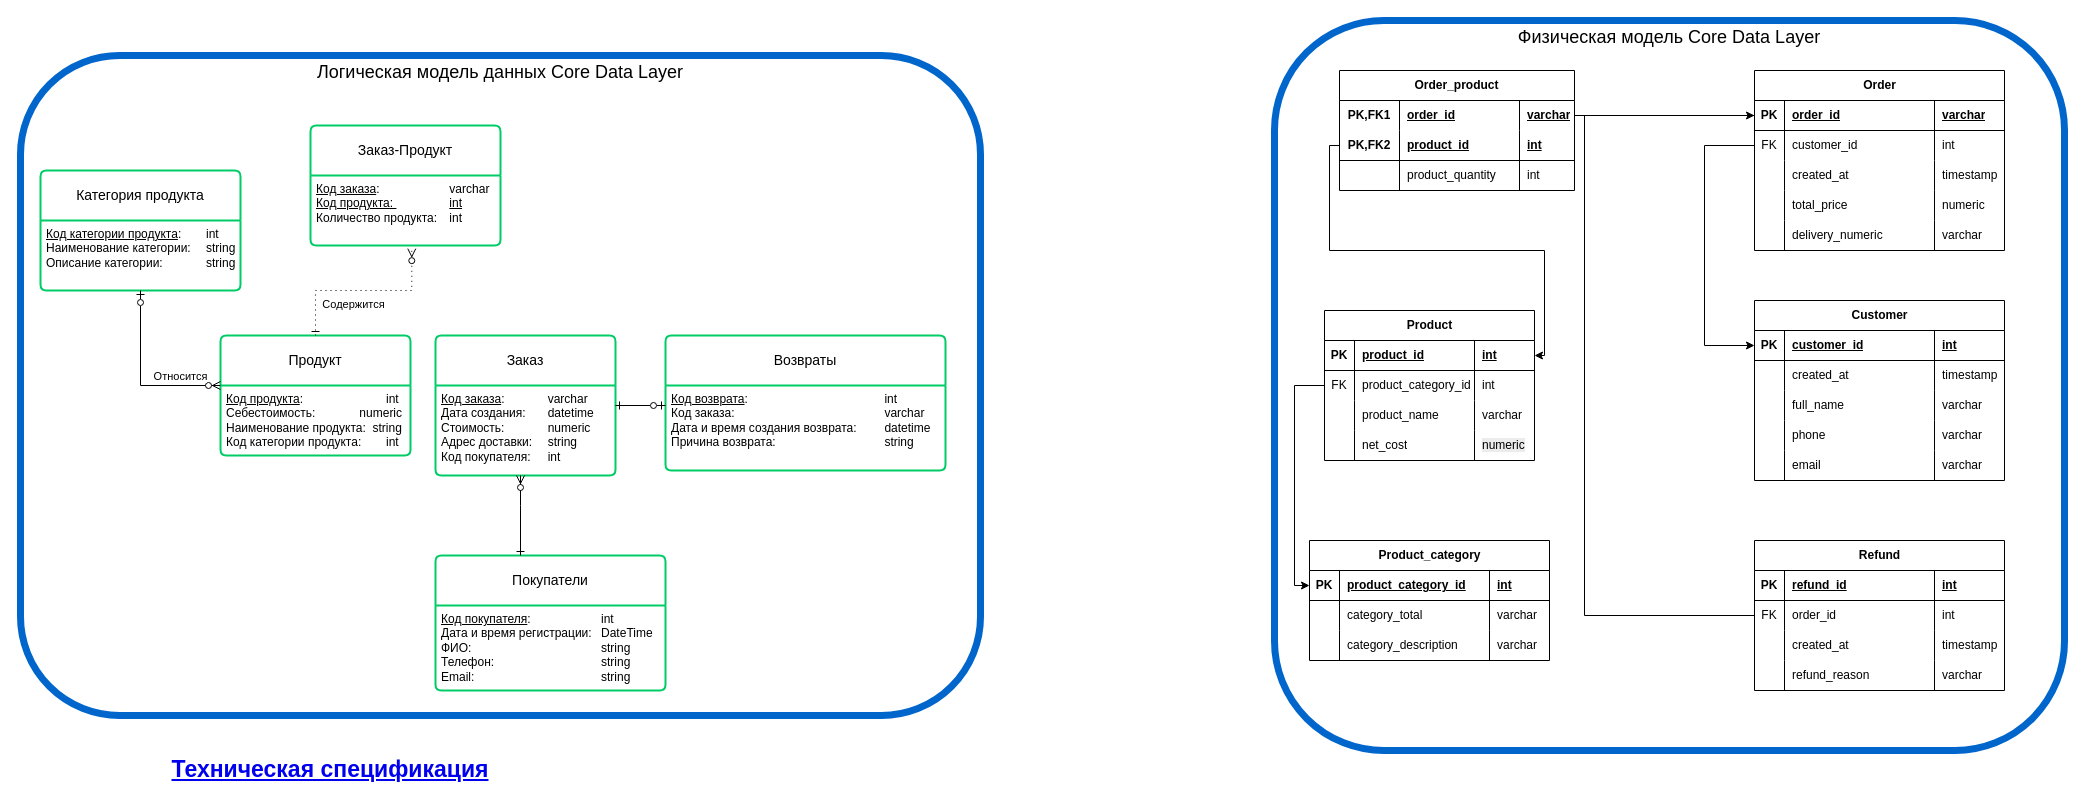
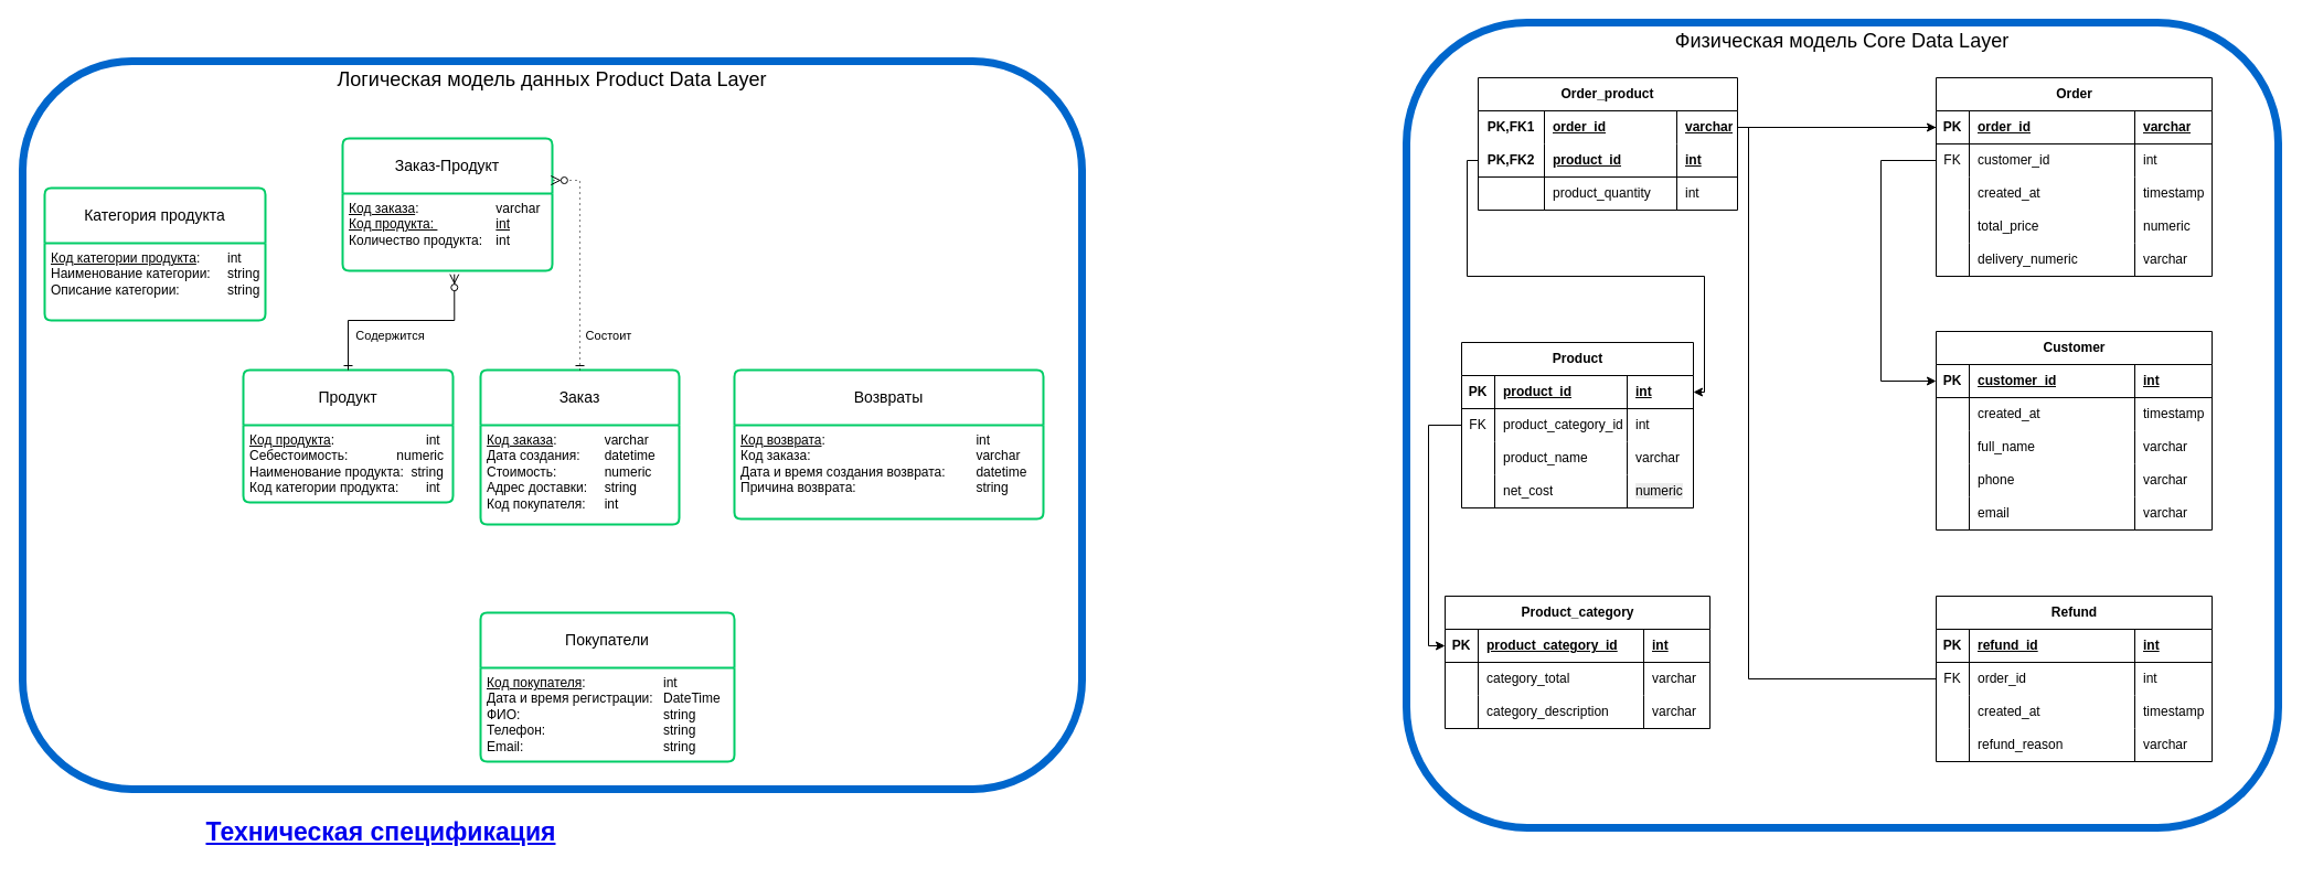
- <mxCell id="112" value="Логическая модель данных Core Data Layer" style="rounded=1;whiteSpace=wrap;html=1;glass=0;fillColor=none;verticalAlign=top;fontSize=18;strokeColor=#0066CC;strokeWidth=7;" parent="111" vertex="1"><mxGeometry width="960" height="660" as="geometry" /></mxCell>
+ <mxCell id="112" value="Логическая модель данных Product Data Layer" style="rounded=1;whiteSpace=wrap;html=1;glass=0;fillColor=none;verticalAlign=top;fontSize=18;strokeColor=#0066CC;strokeWidth=7;" parent="111" vertex="1"><mxGeometry width="960" height="660" as="geometry" /></mxCell>
+ <mxCell id="117" value="" style="edgeStyle=orthogonalEdgeStyle;fontSize=12;html=1;endArrow=ERzeroToMany;startArrow=ERone;rounded=0;dashed=1;dashPattern=1 4;startFill=0;entryX=0.994;entryY=0.317;entryDx=0;entryDy=0;entryPerimeter=0;" parent="111" source="115" target="113" edge="1"><mxGeometry width="100" height="100" relative="1" as="geometry"><mxPoint x="940" y="280" as="sourcePoint" /><mxPoint x="660" y="93.96" as="targetPoint" /><Array as="points"><mxPoint x="505" y="108" /></Array></mxGeometry></mxCell>
+ <mxCell id="118" value="Состоит" style="edgeLabel;html=1;align=center;verticalAlign=middle;resizable=0;points=[];rotation=0;" parent="117" vertex="1" connectable="0"><mxGeometry x="-0.13" y="-2" relative="1" as="geometry"><mxPoint x="23" y="54" as="offset" /></mxGeometry></mxCell>
- <mxCell id="121" value="" style="edgeStyle=orthogonalEdgeStyle;fontSize=12;html=1;endArrow=ERzeroToMany;endFill=1;rounded=0;startArrow=ERone;startFill=0;dashed=1;dashPattern=1 4;entryX=0.533;entryY=1.045;entryDx=0;entryDy=0;entryPerimeter=0;" parent="111" source="119" target="114" edge="1"><mxGeometry width="100" height="100" relative="1" as="geometry"><mxPoint x="240" y="240" as="sourcePoint" /><mxPoint x="333.53" y="87.12" as="targetPoint" /></mxGeometry></mxCell>
+ <mxCell id="121" value="" style="edgeStyle=orthogonalEdgeStyle;fontSize=12;html=1;endArrow=ERzeroToMany;endFill=1;rounded=0;startArrow=ERone;startFill=0;dashed=0;dashPattern=1 4;entryX=0.533;entryY=1.045;entryDx=0;entryDy=0;entryPerimeter=0;" parent="111" source="119" target="114" edge="1"><mxGeometry width="100" height="100" relative="1" as="geometry"><mxPoint x="240" y="240" as="sourcePoint" /><mxPoint x="333.53" y="87.12" as="targetPoint" /></mxGeometry></mxCell>
- <mxCell id="125" value="" style="edgeStyle=orthogonalEdgeStyle;fontSize=12;html=1;endArrow=ERzeroToMany;endFill=1;rounded=0;startArrow=ERzeroToOne;startFill=0;" parent="111" source="123" target="119" edge="1"><mxGeometry width="100" height="100" relative="1" as="geometry"><mxPoint x="120" y="340" as="sourcePoint" /><mxPoint x="220" y="240" as="targetPoint" /><Array as="points"><mxPoint x="270" y="330" /></Array></mxGeometry></mxCell>
- <mxCell id="126" value="Относится" style="edgeLabel;html=1;align=center;verticalAlign=middle;resizable=0;points=[];" parent="125" vertex="1" connectable="0"><mxGeometry x="0.752" relative="1" as="geometry"><mxPoint x="-19" y="-10" as="offset" /></mxGeometry></mxCell>
- <mxCell id="132" value="" style="edgeStyle=orthogonalEdgeStyle;fontSize=12;html=1;endArrow=ERzeroToOne;endFill=0;rounded=0;startArrow=ERone;startFill=0;" parent="111" source="115" target="127" edge="1"><mxGeometry width="100" height="100" relative="1" as="geometry"><mxPoint x="840" y="270" as="sourcePoint" /><mxPoint x="940" y="170" as="targetPoint" /><Array as="points"><mxPoint x="870" y="340" /><mxPoint x="870" y="340" /></Array></mxGeometry></mxCell>
- <mxCell id="131" value="" style="edgeStyle=orthogonalEdgeStyle;fontSize=12;html=1;endArrow=ERzeroToMany;endFill=1;rounded=0;startArrow=ERone;startFill=0;" parent="111" source="129" target="115" edge="1"><mxGeometry width="100" height="100" relative="1" as="geometry"><mxPoint x="680" y="630" as="sourcePoint" /><mxPoint x="780" y="530" as="targetPoint" /><Array as="points"><mxPoint x="500" y="450" /><mxPoint x="500" y="450" /></Array></mxGeometry></mxCell>
- <mxCell id="133" value="Техническая спецификация" style="text;html=1;strokeColor=none;fillColor=none;whiteSpace=wrap;align=center;verticalAlign=middle;fontColor=#0000EE;fontStyle=5;fontSize=23;" parent="1" vertex="1"><mxGeometry x="60" y="749" width="540" height="40" as="geometry" /></mxCell>
+ <mxCell id="133" value="Техническая спецификация" style="text;html=1;strokeColor=none;fillColor=none;whiteSpace=wrap;align=center;verticalAlign=middle;fontColor=#0000EE;fontStyle=5;fontSize=23;" parent="1" vertex="1"><mxGeometry x="75" y="734" width="540" height="40" as="geometry" /></mxCell>
